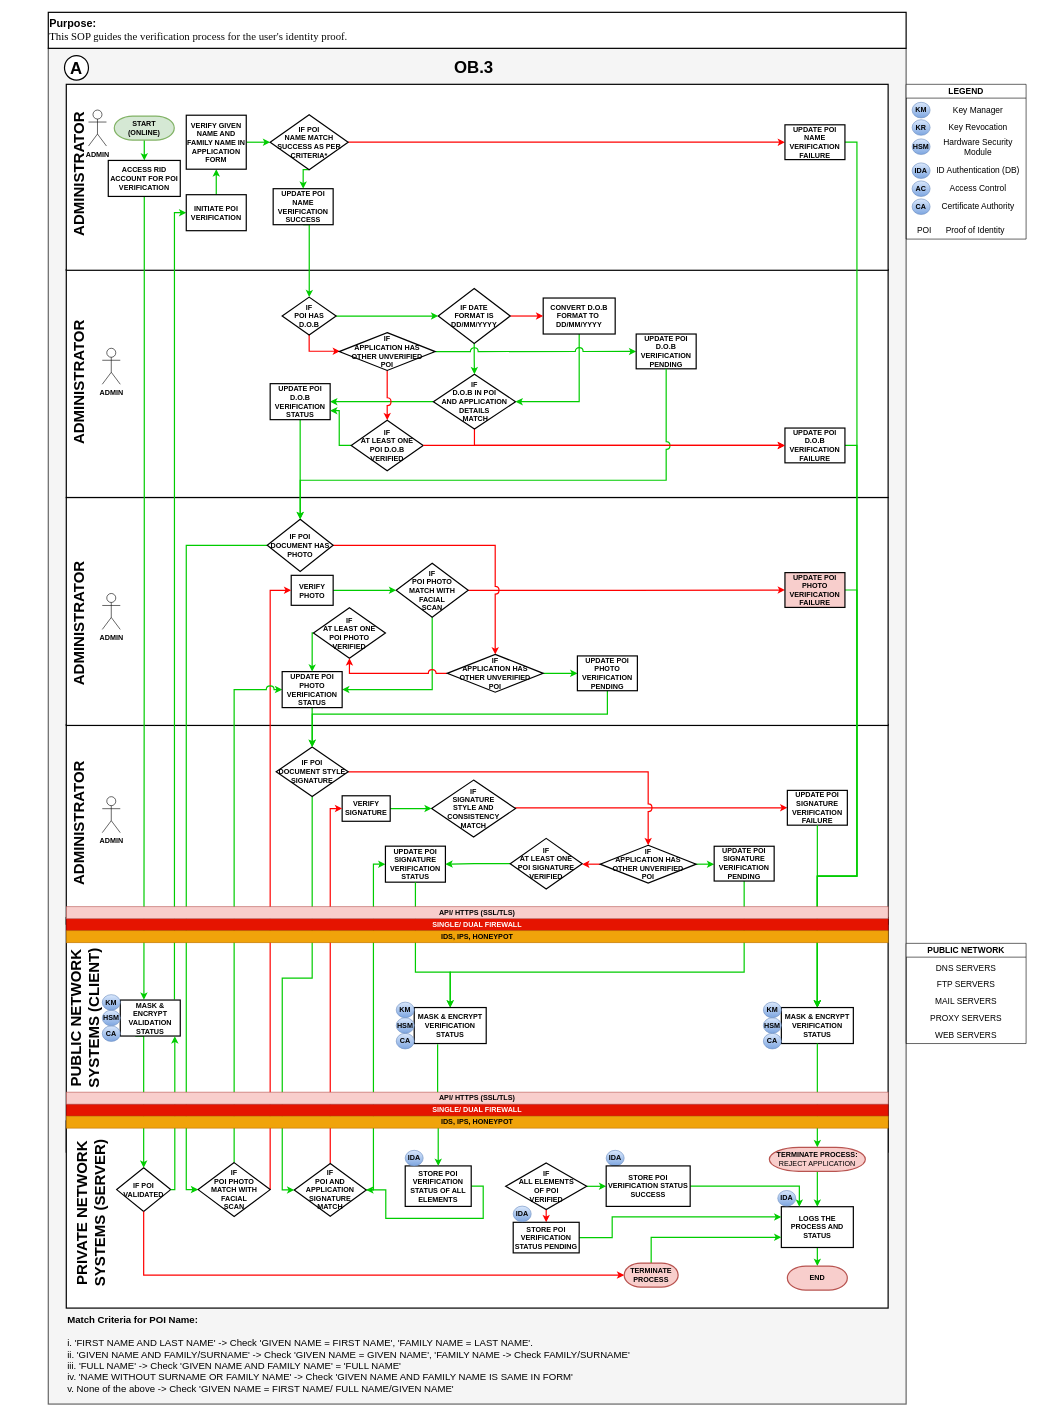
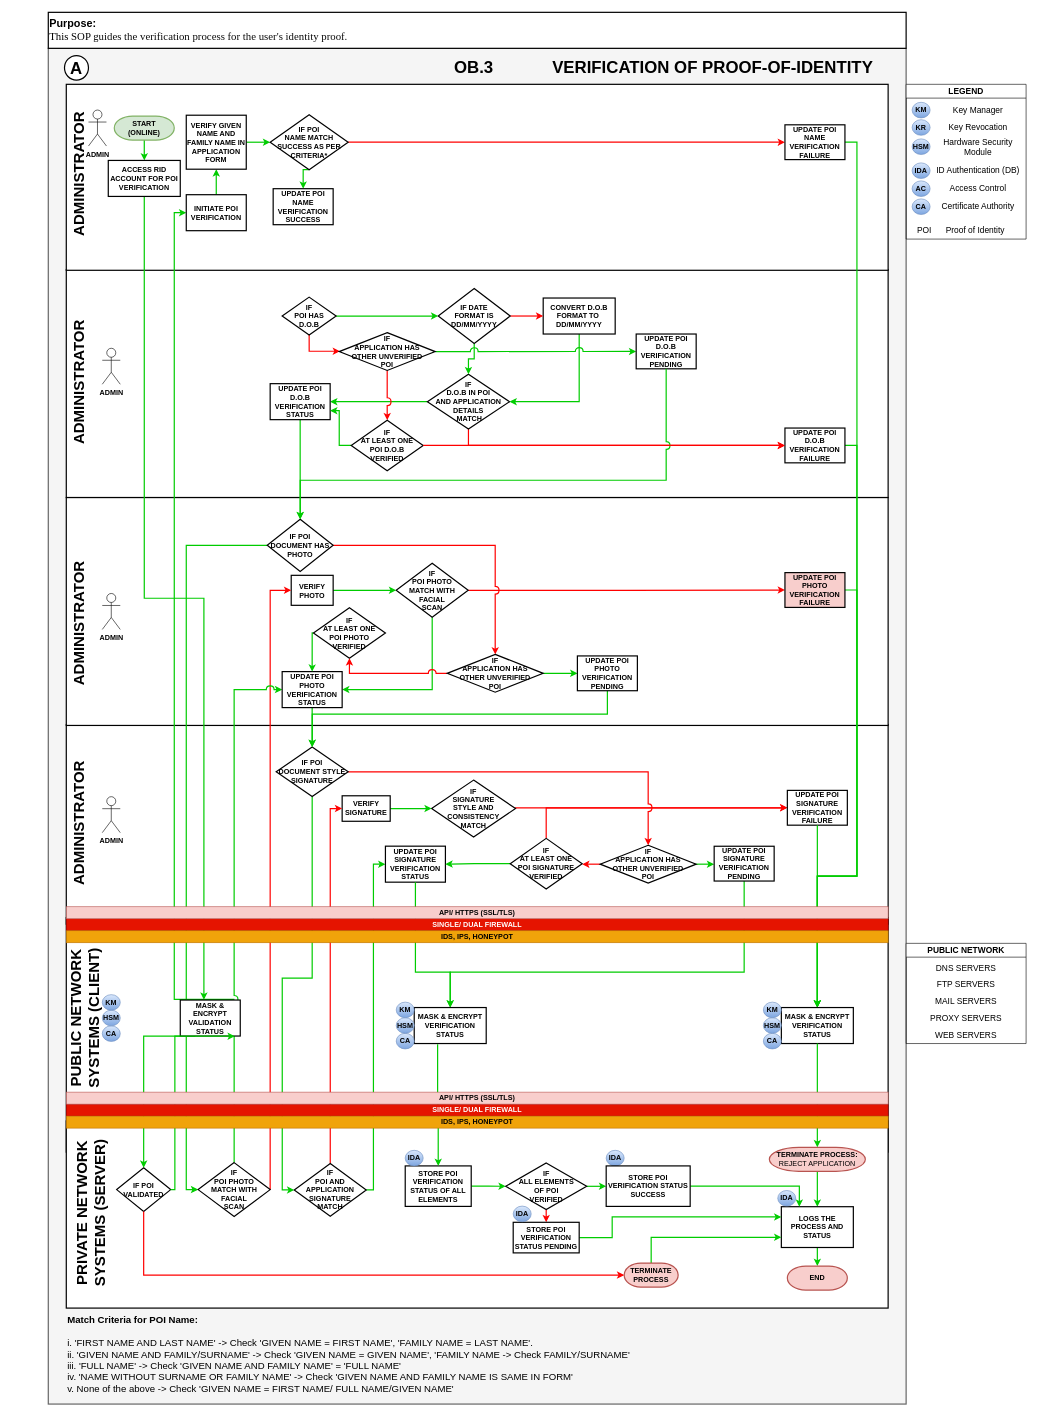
+ <mxCell id="129" value="VERIFICATION OF PROOF-OF-IDENTITY&amp;nbsp;&amp;nbsp;" style="text;html=1;align=center;verticalAlign=middle;resizable=0;points=[];autosize=1;strokeColor=none;fillColor=none;fontSize=28;fontStyle=1;strokeWidth=2;" parent="1" vertex="1"><mxGeometry x="910" y="87" width="570" height="50" as="geometry" /></mxCell>
- <mxCell id="73" style="edgeStyle=orthogonalEdgeStyle;rounded=0;orthogonalLoop=1;jettySize=auto;html=1;exitX=0.5;exitY=1;exitDx=0;exitDy=0;entryX=0.5;entryY=0;entryDx=0;entryDy=0;strokeColor=#00CC00;fontStyle=1;strokeWidth=2;" parent="1" source="74" target="63" edge="1"><mxGeometry relative="1" as="geometry"><Array as="points"><mxPoint x="515" y="490" /><mxPoint x="515" y="490" /></Array></mxGeometry></mxCell>
- <mxCell id="51" value="IF &lt;br&gt;D.O.B IN POI&lt;br&gt;AND APPLICATION DETAILS&lt;br&gt;&amp;nbsp;MATCH" style="rounded=0;whiteSpace=wrap;html=1;fontStyle=1;strokeWidth=2;shape=rhombus;perimeter=rhombusPerimeter;" parent="1" vertex="1"><mxGeometry x="721.91" y="623.25" width="137" height="91.5" as="geometry" /></mxCell>
+ <mxCell id="51" value="IF &lt;br&gt;D.O.B IN POI&lt;br&gt;AND APPLICATION DETAILS&lt;br&gt;&amp;nbsp;MATCH" style="rounded=0;whiteSpace=wrap;html=1;fontStyle=1;strokeWidth=2;shape=rhombus;perimeter=rhombusPerimeter;" parent="1" vertex="1"><mxGeometry x="711.91" y="623.25" width="137" height="91.5" as="geometry" /></mxCell>
+ <mxCell id="106" style="edgeStyle=orthogonalEdgeStyle;rounded=0;orthogonalLoop=1;jettySize=auto;html=1;exitX=0.5;exitY=0;exitDx=0;exitDy=0;entryX=0;entryY=0.5;entryDx=0;entryDy=0;strokeColor=#FF0000;fontStyle=1;strokeWidth=2;" parent="1" source="107" target="113" edge="1"><mxGeometry relative="1" as="geometry"><Array as="points"><mxPoint x="910" y="1346" /></Array></mxGeometry></mxCell>
- <mxCell id="168" value="MASK &amp;amp; ENCRYPT VALIDATION STATUS" style="rounded=0;whiteSpace=wrap;html=1;fontStyle=1;strokeWidth=2;" parent="167" vertex="1"><mxGeometry x="30" y="9" width="100" height="60" as="geometry" /></mxCell>
+ <mxCell id="168" value="MASK &amp;amp; ENCRYPT VALIDATION STATUS" style="rounded=0;whiteSpace=wrap;html=1;fontStyle=1;strokeWidth=2;" parent="167" vertex="1"><mxGeometry x="130" y="9" width="100" height="60" as="geometry" /></mxCell>
- <mxCell id="133" style="edgeStyle=orthogonalEdgeStyle;rounded=0;orthogonalLoop=1;jettySize=auto;html=1;exitX=1;exitY=0.5;exitDx=0;exitDy=0;strokeColor=#00CC00;fontStyle=1;strokeWidth=2;startArrow=none;startFill=0;" parent="1" source="134" target="103" edge="1"><mxGeometry relative="1" as="geometry" /></mxCell>
+ <mxCell id="133" style="edgeStyle=orthogonalEdgeStyle;rounded=0;orthogonalLoop=1;jettySize=auto;html=1;exitX=1;exitY=0.5;exitDx=0;exitDy=0;entryX=0;entryY=0.5;entryDx=0;entryDy=0;strokeColor=#00CC00;fontStyle=1;strokeWidth=2;startArrow=none;startFill=0;" parent="1" source="134" target="138" edge="1"><mxGeometry relative="1" as="geometry" /></mxCell>
